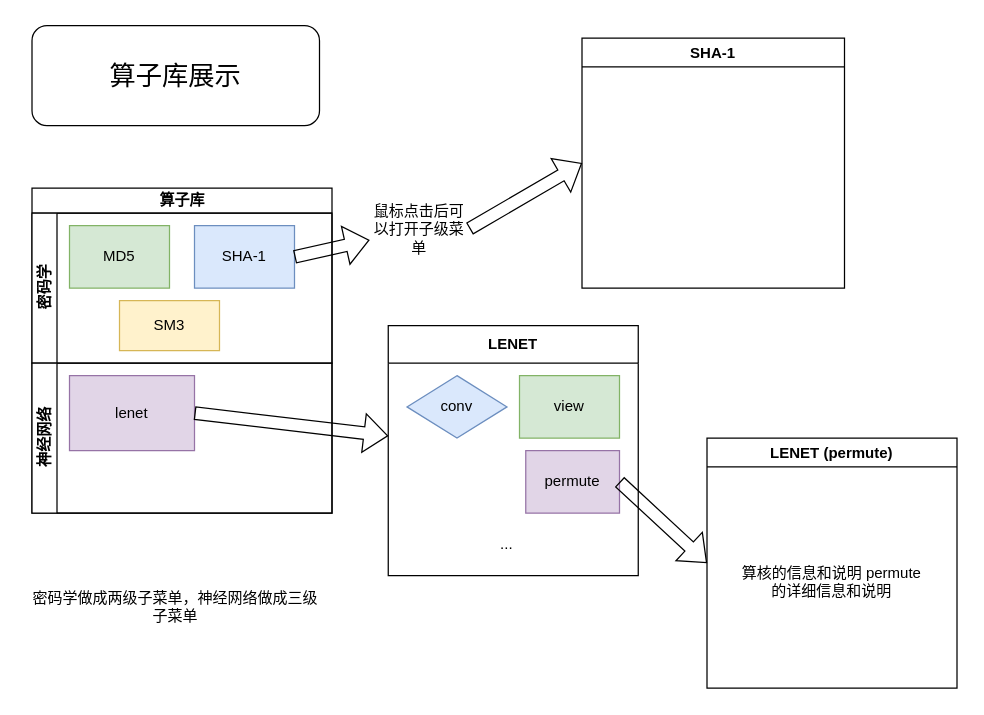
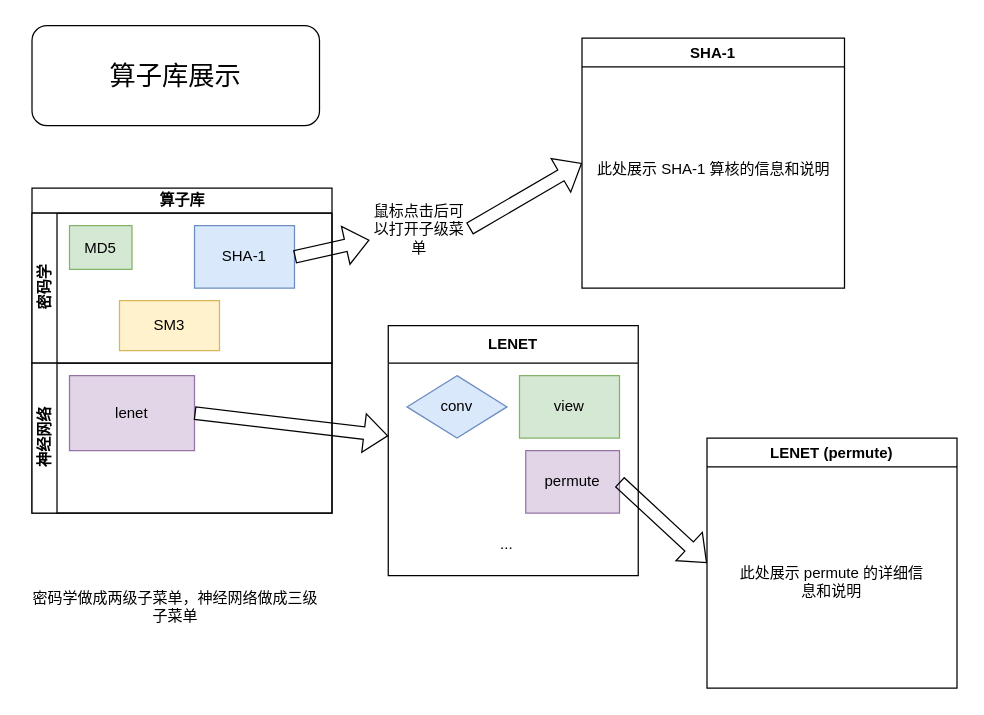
+ <mxCell id="14" value="此处展示 SHA-1 算核的信息和说明" style="text;html=1;align=center;verticalAlign=middle;resizable=0;points=[];autosize=1;strokeColor=none;fillColor=none;" vertex="1" parent="13"><mxGeometry y="90" width="210" height="30" as="geometry" /></mxCell>
- <mxCell id="5" value="MD5" style="rounded=0;whiteSpace=wrap;html=1;fillColor=#d5e8d4;strokeColor=#82b366;" vertex="1" parent="4"><mxGeometry x="30" y="10" width="80" height="50" as="geometry" /></mxCell>
+ <mxCell id="5" value="MD5" style="rounded=0;whiteSpace=wrap;html=1;fillColor=#d5e8d4;strokeColor=#82b366;" vertex="1" parent="4"><mxGeometry x="30" y="10" width="50" height="35" as="geometry" /></mxCell>
- <mxCell id="22" value="算核的信息和说明 permute 的详细信息和说明" style="text;html=1;align=center;verticalAlign=middle;whiteSpace=wrap;rounded=0;" vertex="1" parent="21"><mxGeometry x="20" y="50" width="160" height="130" as="geometry" /></mxCell>
+ <mxCell id="22" value="此处展示 permute 的详细信息和说明" style="text;html=1;align=center;verticalAlign=middle;whiteSpace=wrap;rounded=0;" vertex="1" parent="21"><mxGeometry x="20" y="50" width="160" height="130" as="geometry" /></mxCell>
